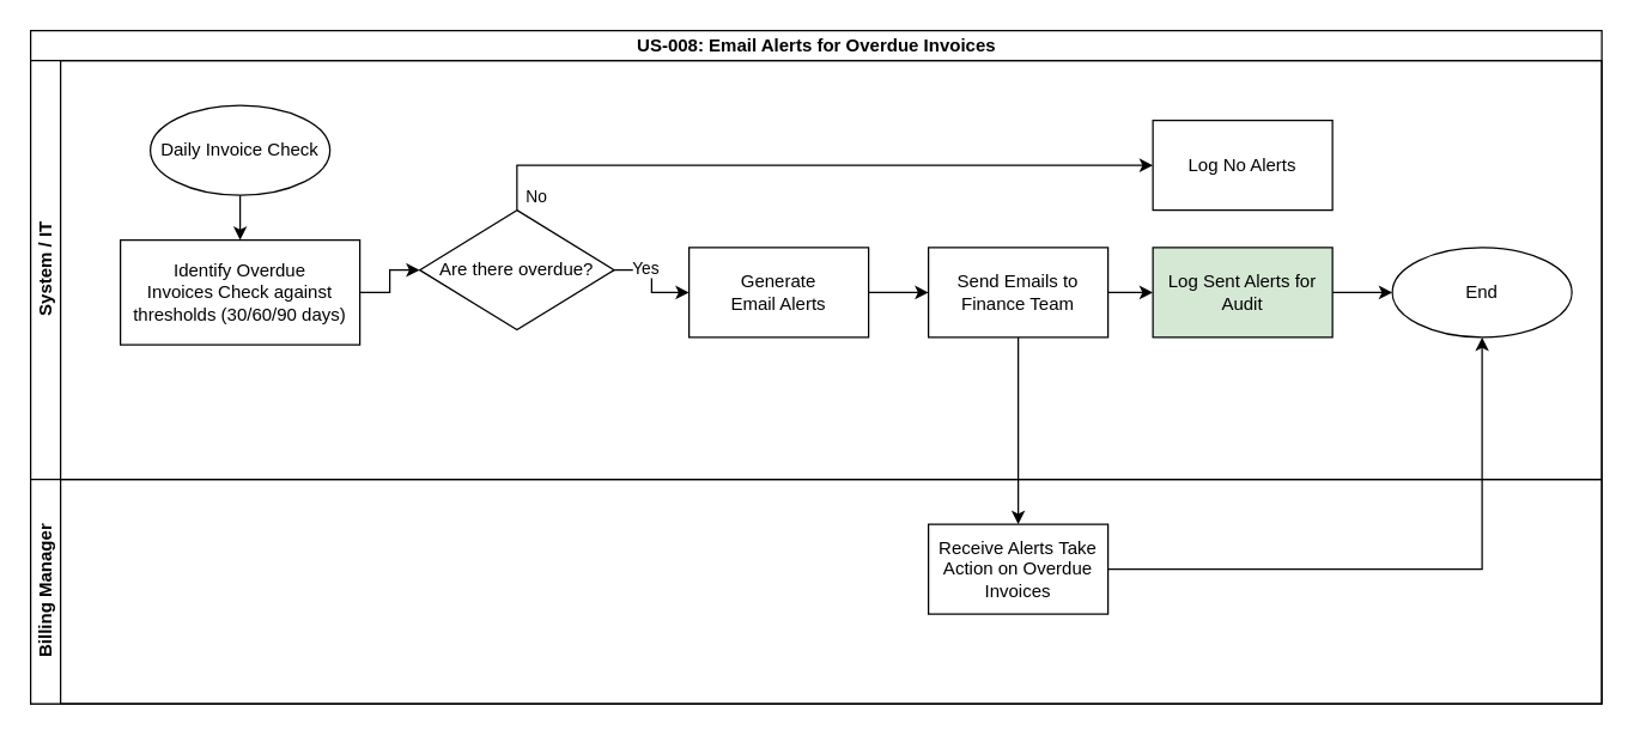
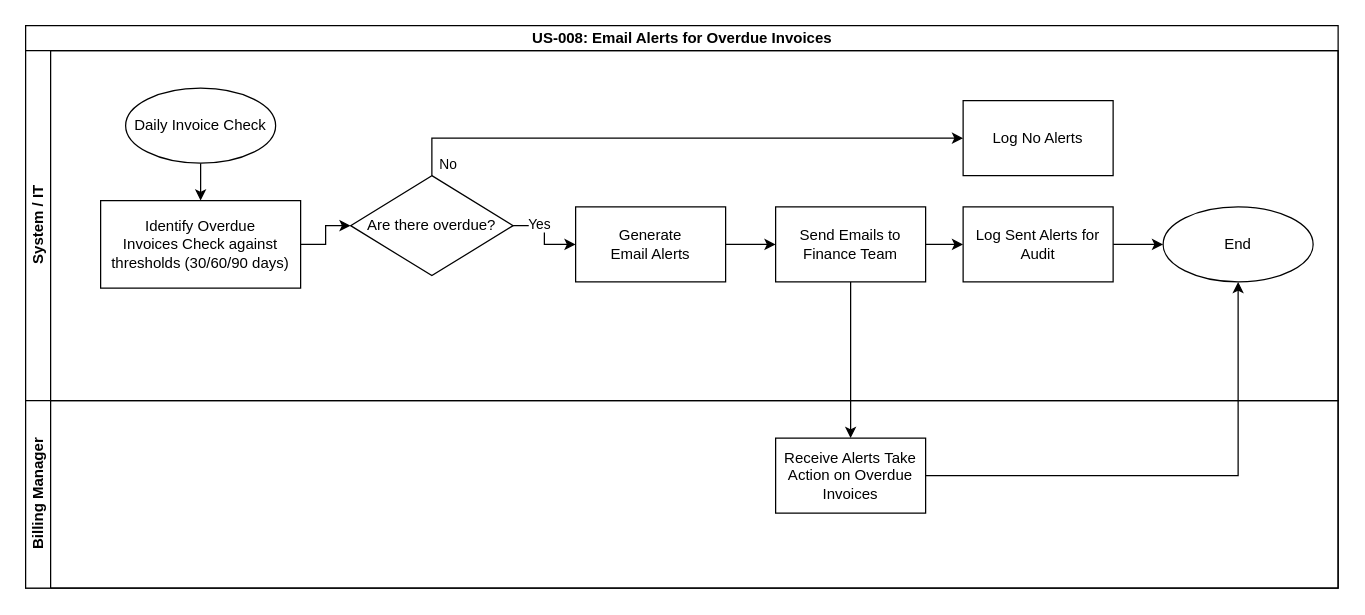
- <mxCell id="18" value="Log Sent Alerts for Audit" style="rounded=0;whiteSpace=wrap;html=1;fillColor=#d5e8d4;" vertex="1" parent="3"><mxGeometry x="750" y="125" width="120" height="60" as="geometry" /></mxCell>
+ <mxCell id="18" value="Log Sent Alerts for Audit" style="rounded=0;whiteSpace=wrap;html=1;" vertex="1" parent="3"><mxGeometry x="750" y="125" width="120" height="60" as="geometry" /></mxCell>
